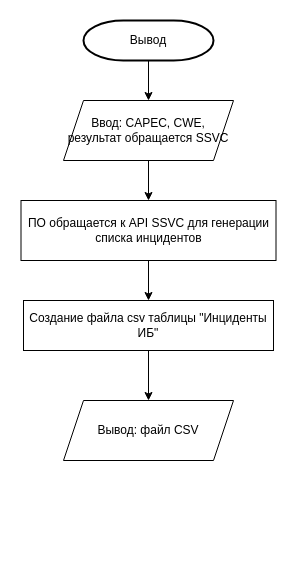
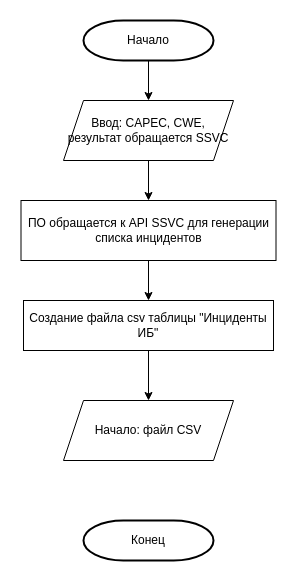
- <mxCell id="3" value="Вывод" style="strokeWidth=2;html=1;shape=mxgraph.flowchart.terminator;whiteSpace=wrap;" parent="1" vertex="1"><mxGeometry x="83" y="20" width="130" height="40" as="geometry" /></mxCell>
+ <mxCell id="3" value="Начало" style="strokeWidth=2;html=1;shape=mxgraph.flowchart.terminator;whiteSpace=wrap;" parent="1" vertex="1"><mxGeometry x="83" y="20" width="130" height="40" as="geometry" /></mxCell>
- <mxCell id="11" value="Вывод: файл CSV" style="shape=parallelogram;perimeter=parallelogramPerimeter;whiteSpace=wrap;html=1;fixedSize=1;" parent="1" vertex="1"><mxGeometry x="63" y="400" width="170" height="60" as="geometry" /></mxCell>
+ <mxCell id="11" value="Начало: файл CSV" style="shape=parallelogram;perimeter=parallelogramPerimeter;whiteSpace=wrap;html=1;fixedSize=1;" parent="1" vertex="1"><mxGeometry x="63" y="400" width="170" height="60" as="geometry" /></mxCell>
+ <mxCell id="4" value="Конец" style="strokeWidth=2;html=1;shape=mxgraph.flowchart.terminator;whiteSpace=wrap;" parent="1" vertex="1"><mxGeometry x="83" y="520" width="130" height="40" as="geometry" /></mxCell>
